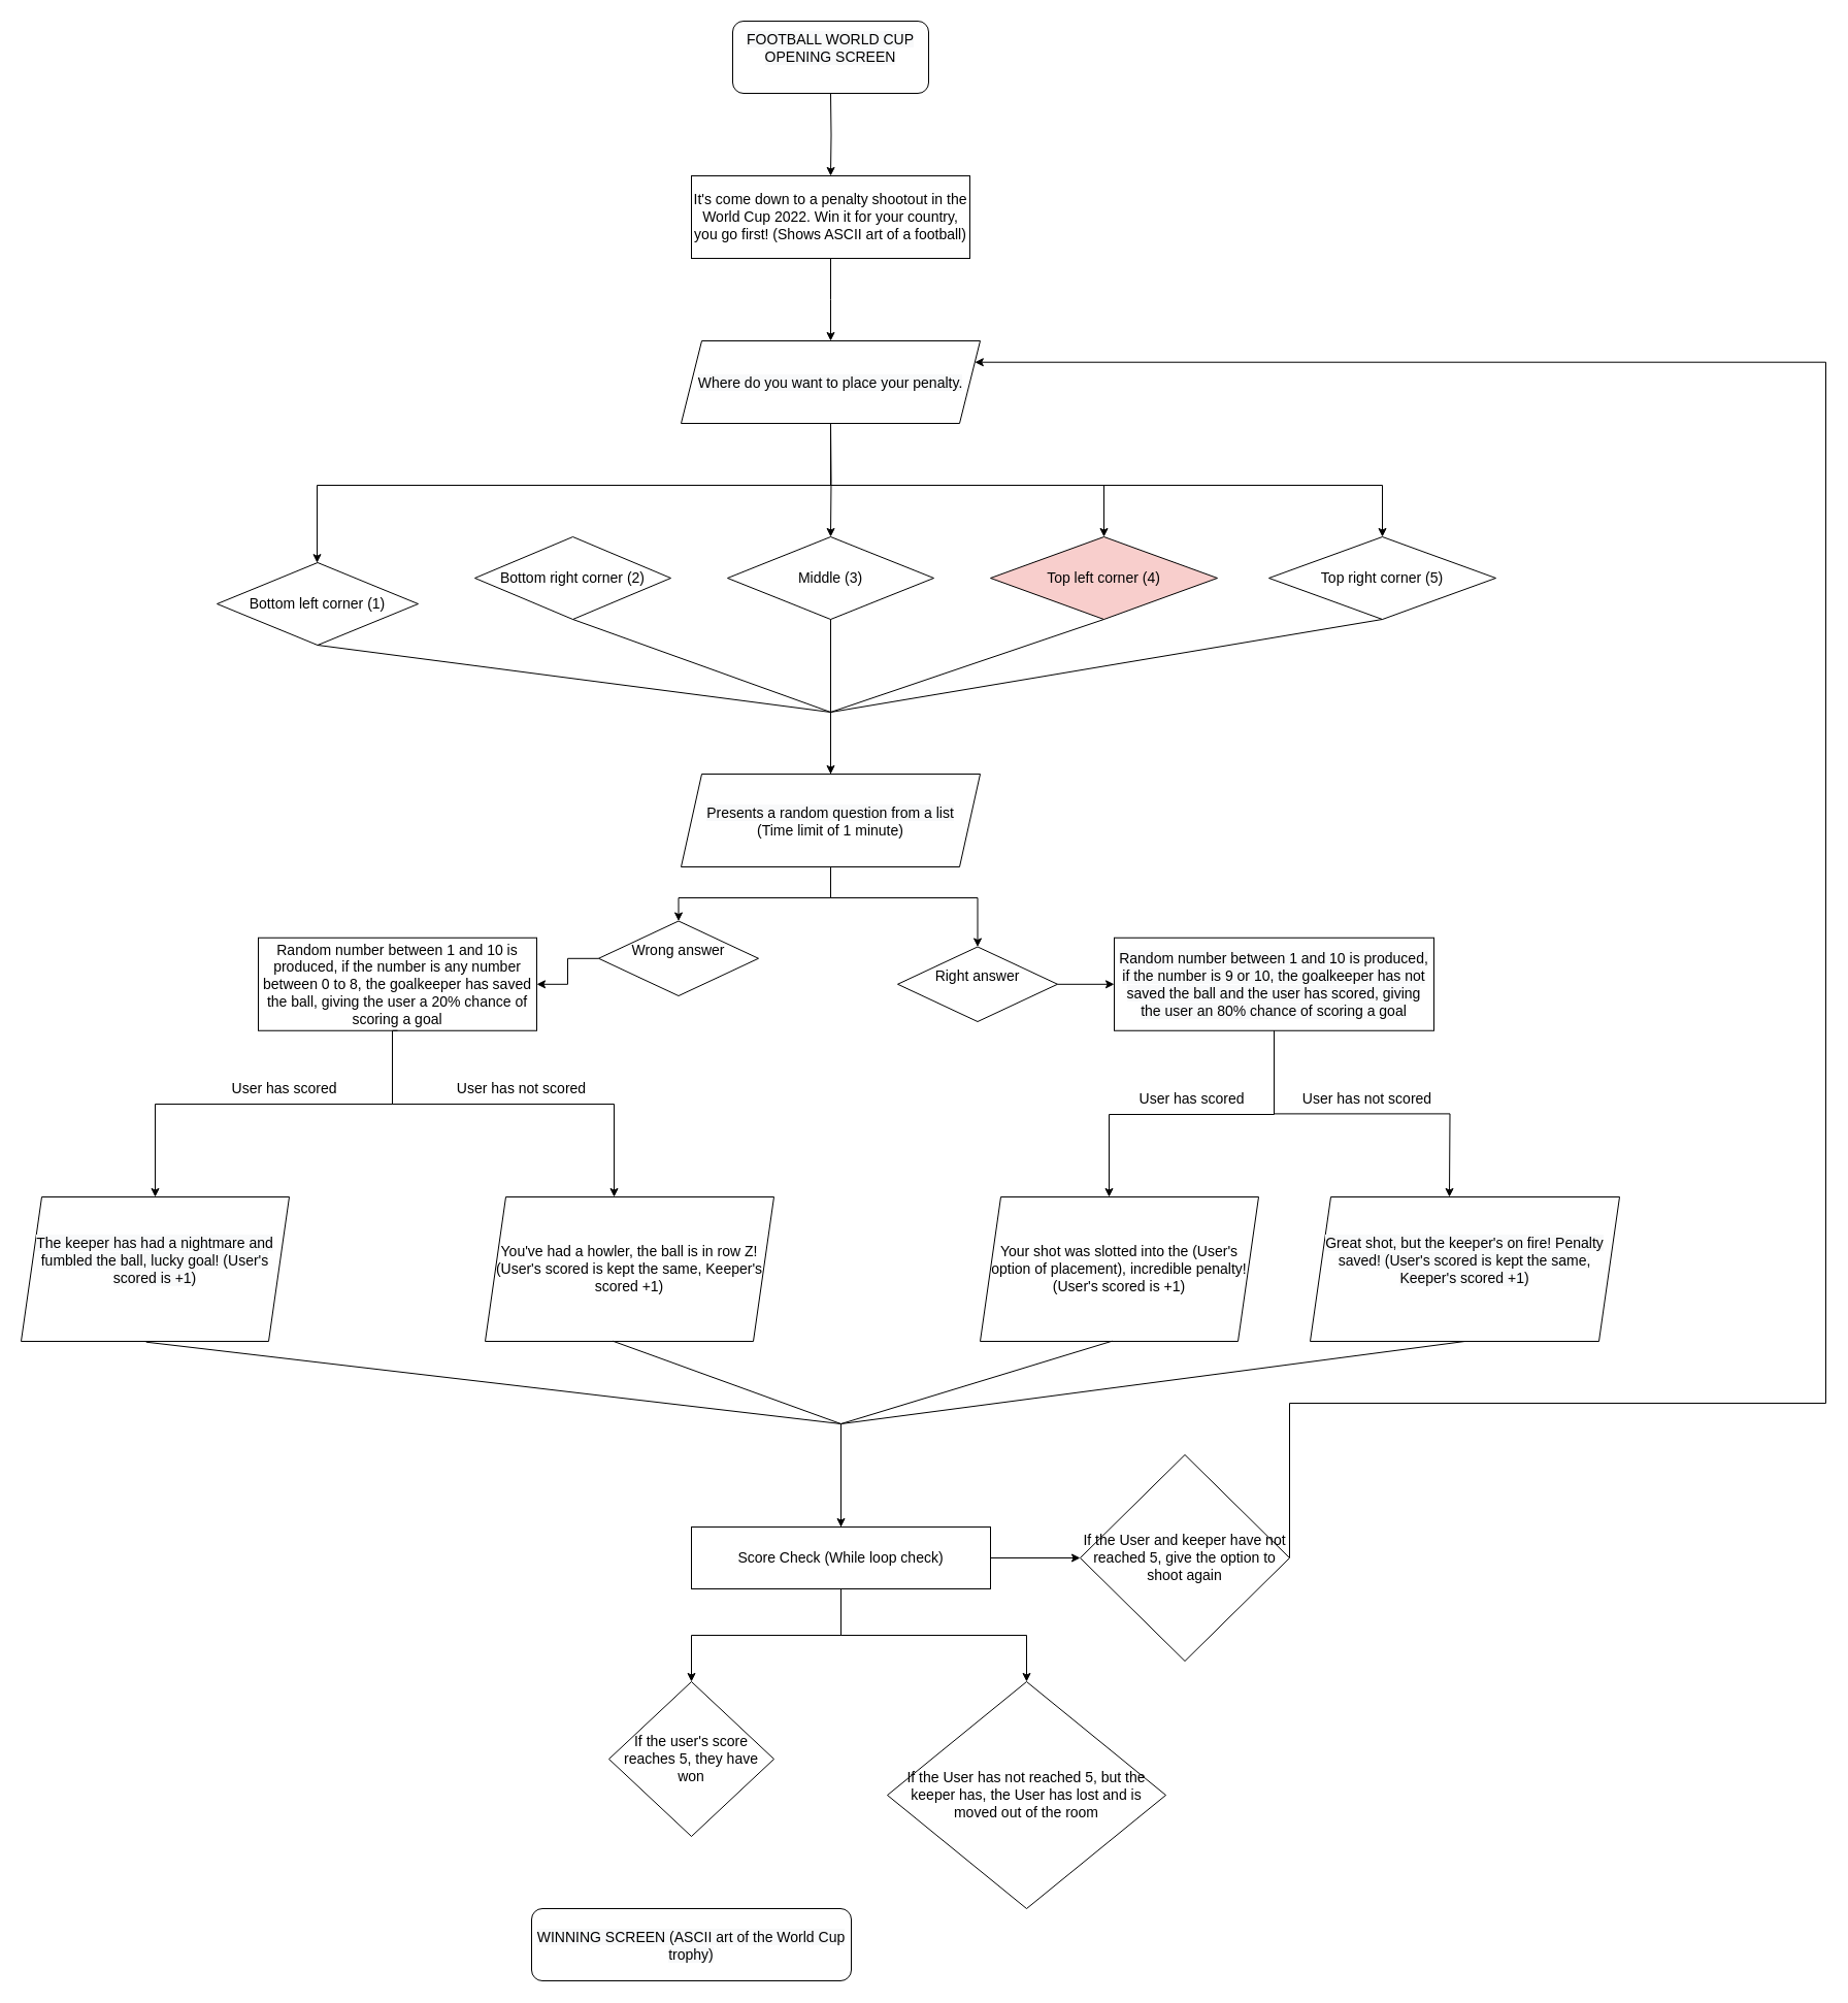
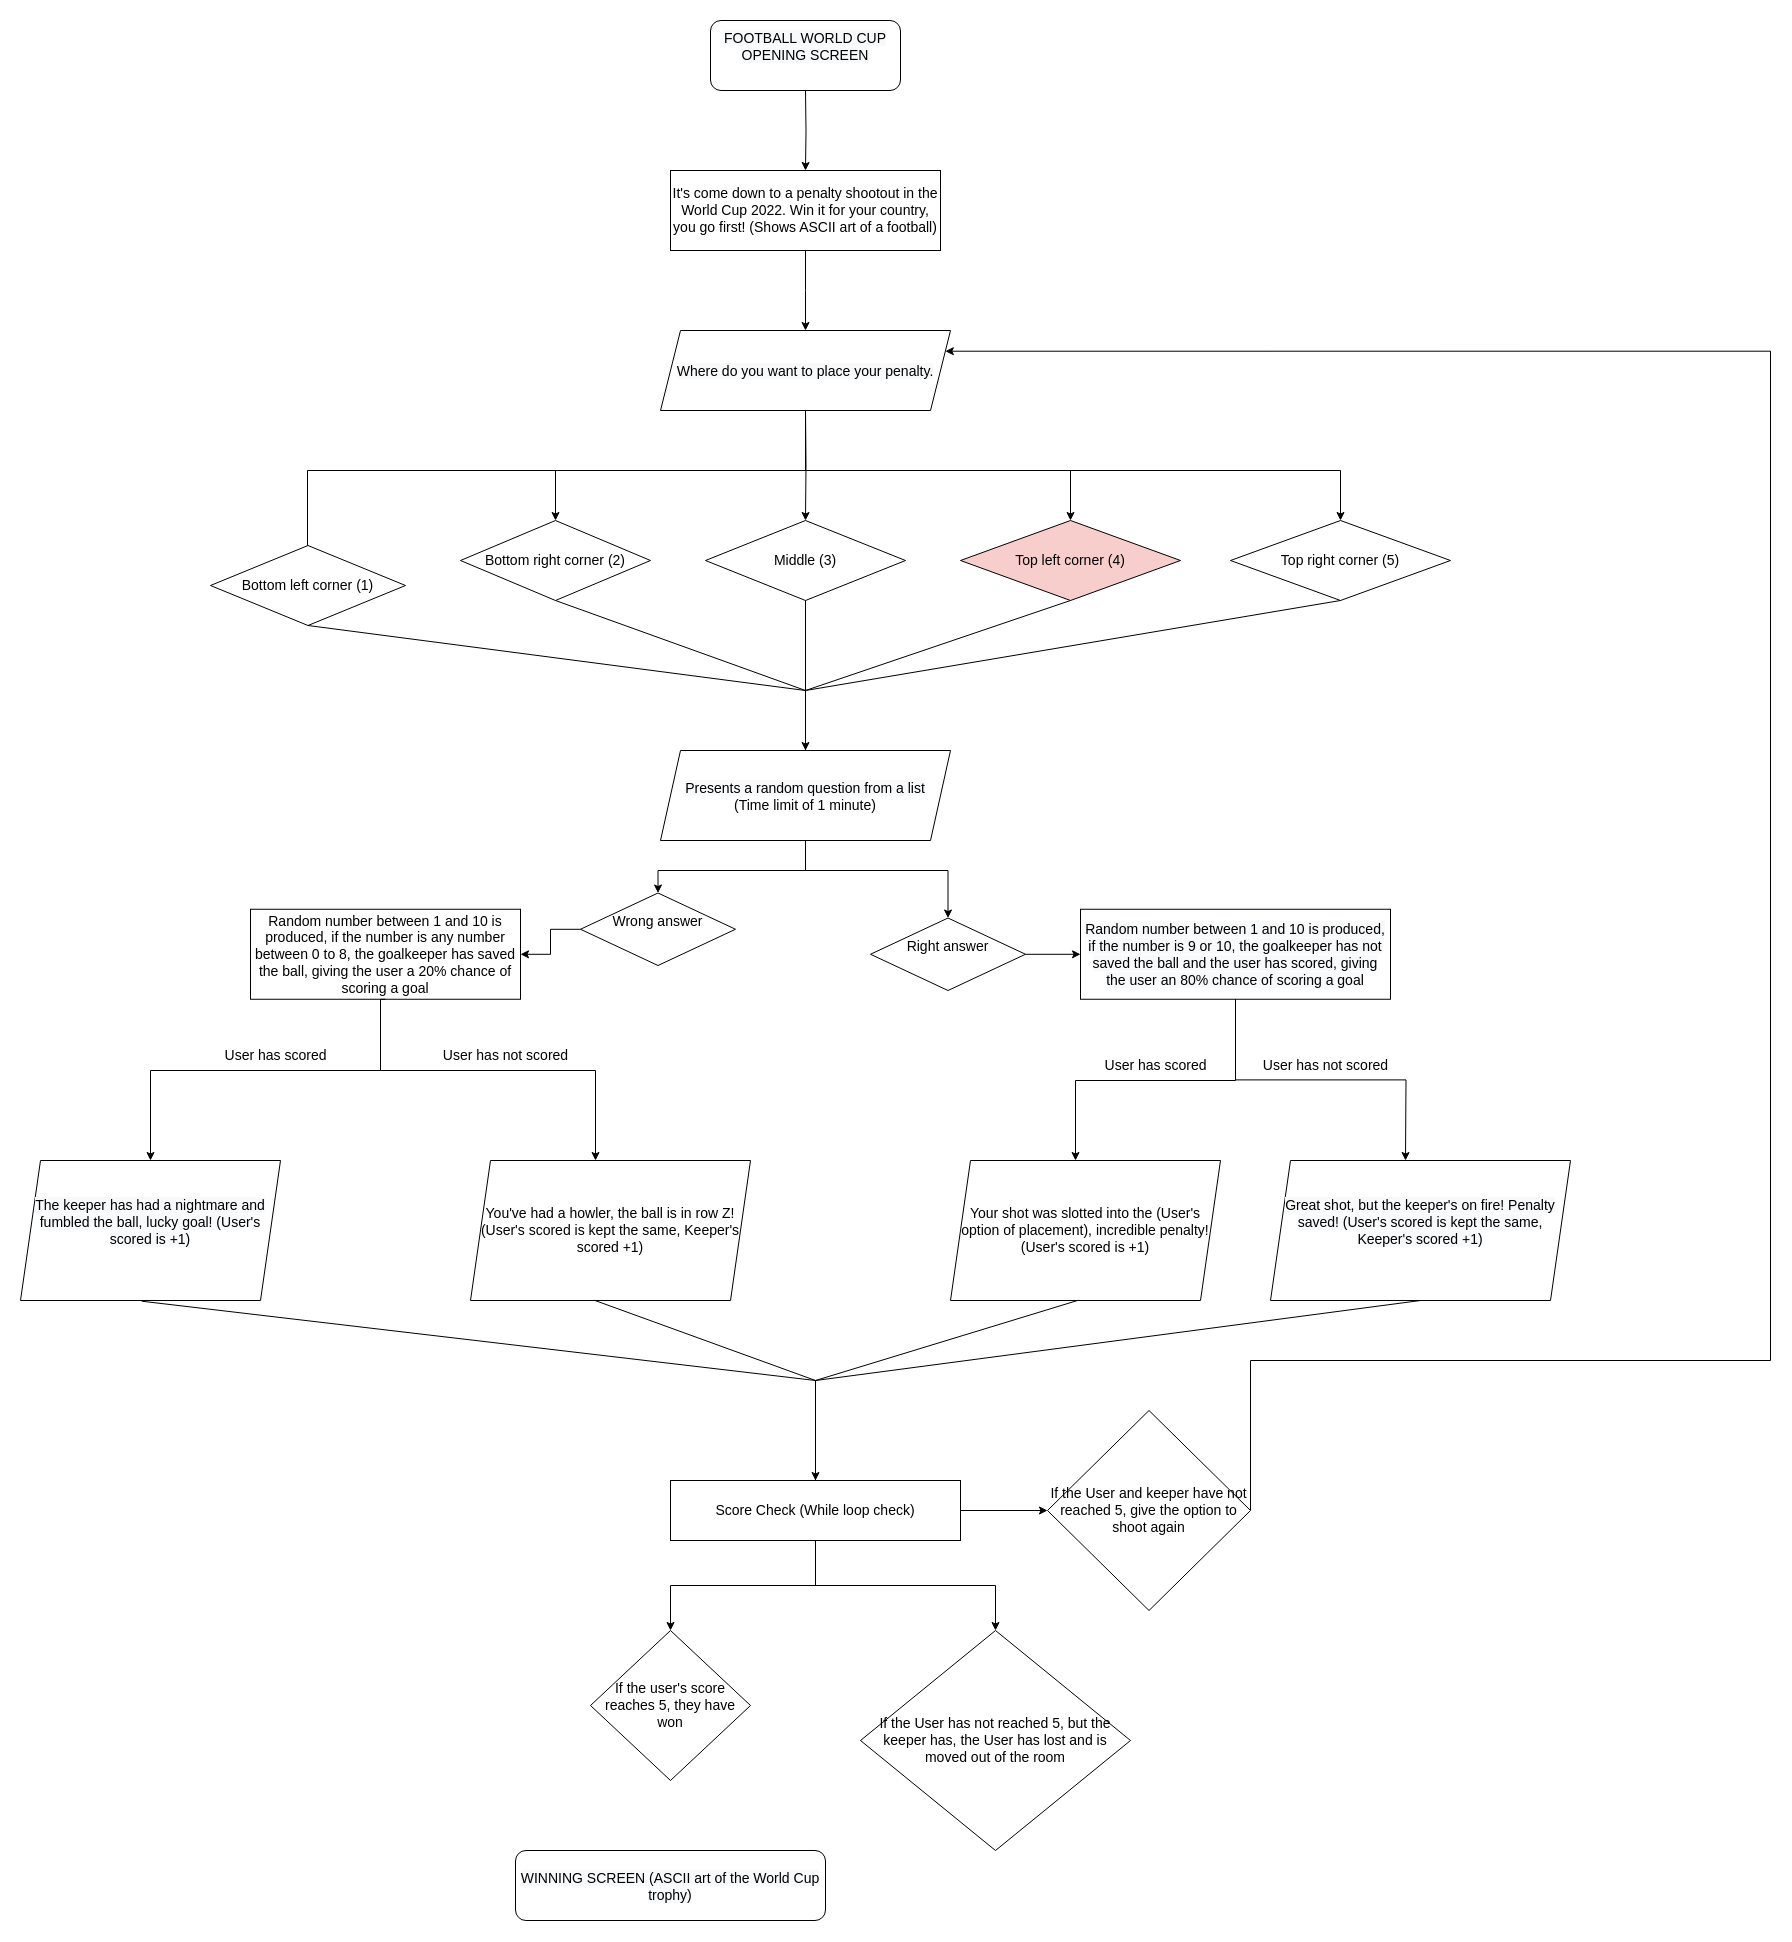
+ <mxCell id="27" value="" style="edgeStyle=orthogonalEdgeStyle;rounded=0;orthogonalLoop=1;jettySize=auto;html=1;fontSize=14;entryX=0.5;entryY=0;entryDx=0;entryDy=0;exitX=0.5;exitY=1;exitDx=0;exitDy=0;" edge="1" parent="1" source="21" target="24"><mxGeometry relative="1" as="geometry"><mxPoint x="680" y="380" as="sourcePoint" /><mxPoint x="317.571" y="530.029" as="targetPoint" /><Array as="points"><mxPoint x="805" y="470" /><mxPoint x="555" y="470" /></Array></mxGeometry></mxCell>
- <mxCell id="20" value="" style="edgeStyle=orthogonalEdgeStyle;rounded=0;orthogonalLoop=1;jettySize=auto;html=1;fontSize=14;" edge="1" parent="1" source="21" target="22"><mxGeometry relative="1" as="geometry"><Array as="points"><mxPoint x="805" y="470" /><mxPoint x="307" y="470" /></Array></mxGeometry></mxCell>
+ <mxCell id="20" value="" style="edgeStyle=orthogonalEdgeStyle;rounded=0;orthogonalLoop=1;jettySize=auto;html=1;fontSize=14;endArrow=none;" edge="1" parent="1" source="21" target="22"><mxGeometry relative="1" as="geometry"><Array as="points"><mxPoint x="805" y="470" /><mxPoint x="307" y="470" /></Array></mxGeometry></mxCell>
